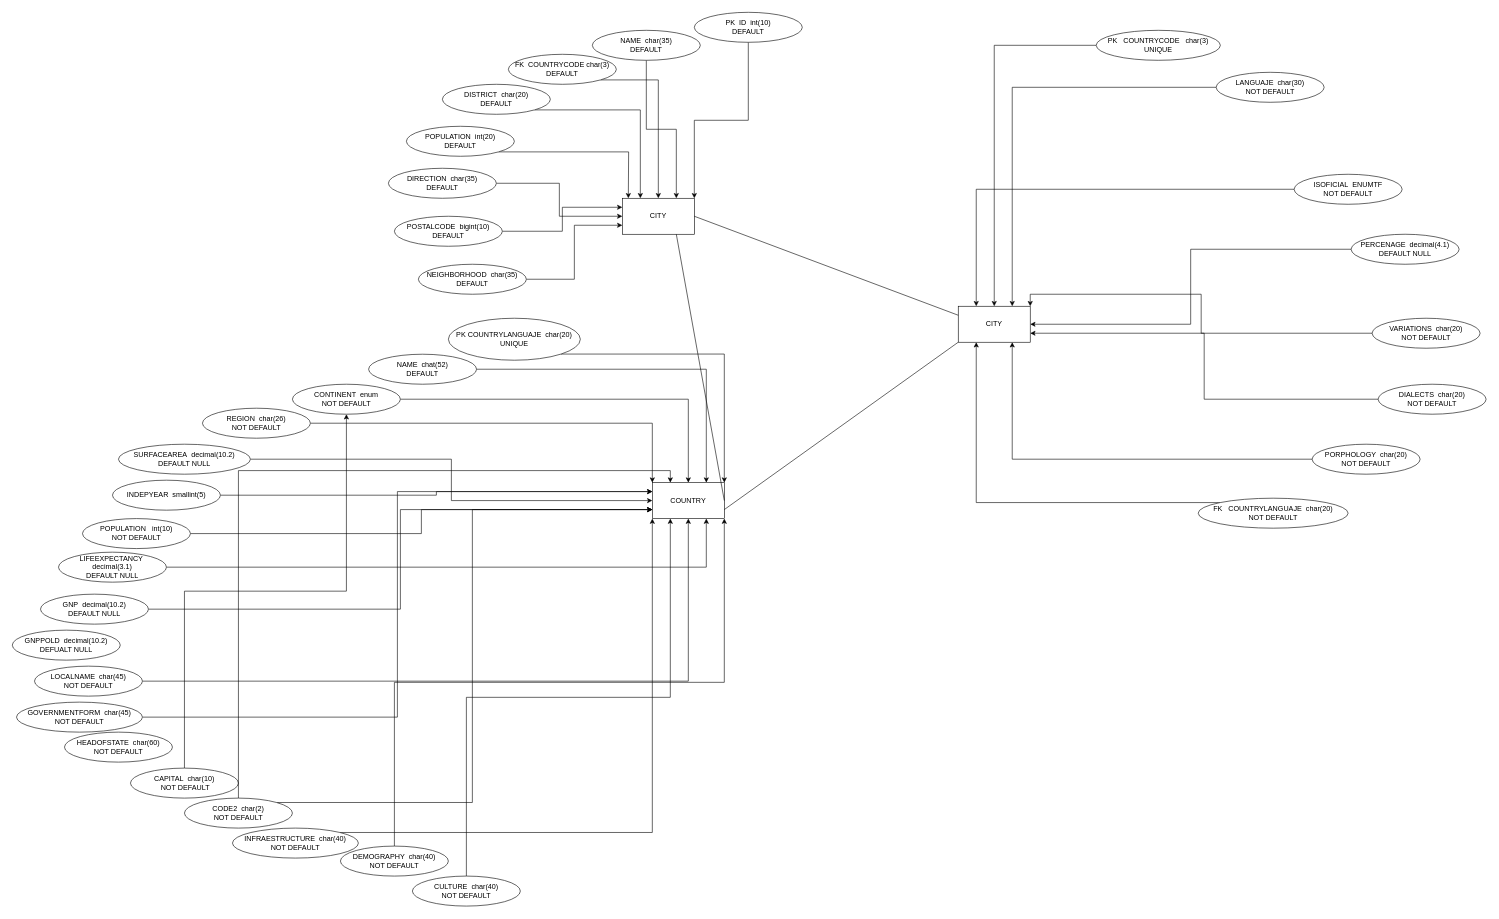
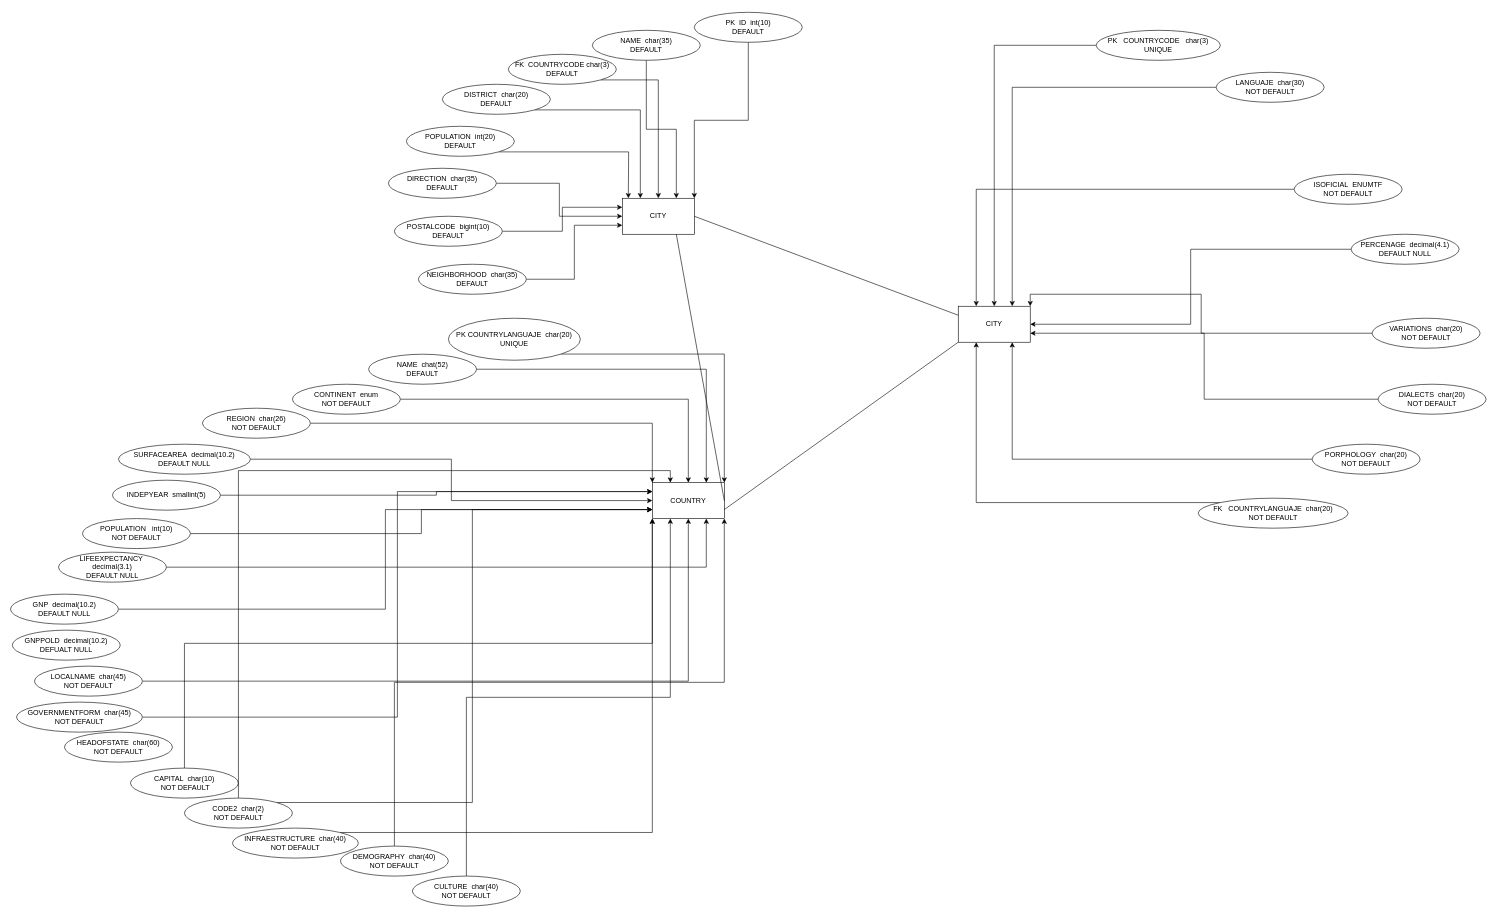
- <mxCell id="44" style="edgeStyle=orthogonalEdgeStyle;rounded=0;orthogonalLoop=1;jettySize=auto;html=1;exitX=0.5;exitY=0;exitDx=0;exitDy=0;" edge="1" parent="1" source="45" target="25"><mxGeometry relative="1" as="geometry" /></mxCell>
+ <mxCell id="44" style="edgeStyle=orthogonalEdgeStyle;rounded=0;orthogonalLoop=1;jettySize=auto;html=1;exitX=0.5;exitY=0;exitDx=0;exitDy=0;entryX=0;entryY=1;entryDx=0;entryDy=0;" edge="1" parent="1" source="45" target="21"><mxGeometry relative="1" as="geometry" /></mxCell>
- <mxCell id="37" value="GNP&amp;nbsp; decimal(10.2)&lt;br&gt;DEFAULT NULL" style="ellipse;whiteSpace=wrap;html=1;" vertex="1" parent="1"><mxGeometry x="67" y="990" width="180" height="50" as="geometry" /></mxCell>
+ <mxCell id="37" value="GNP&amp;nbsp; decimal(10.2)&lt;br&gt;DEFAULT NULL" style="ellipse;whiteSpace=wrap;html=1;" vertex="1" parent="1"><mxGeometry x="17" y="990" width="180" height="50" as="geometry" /></mxCell>
